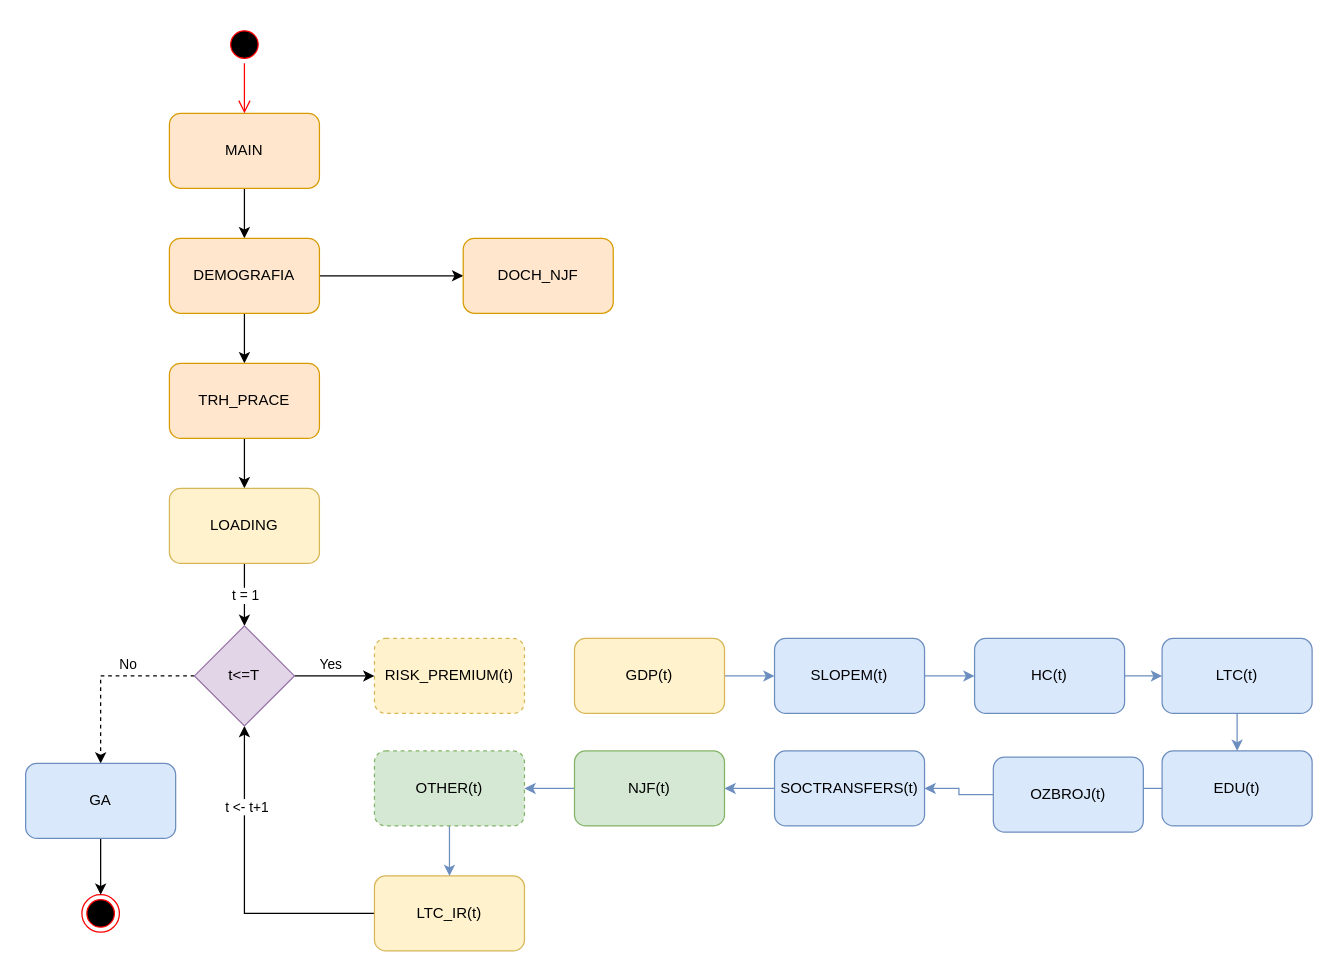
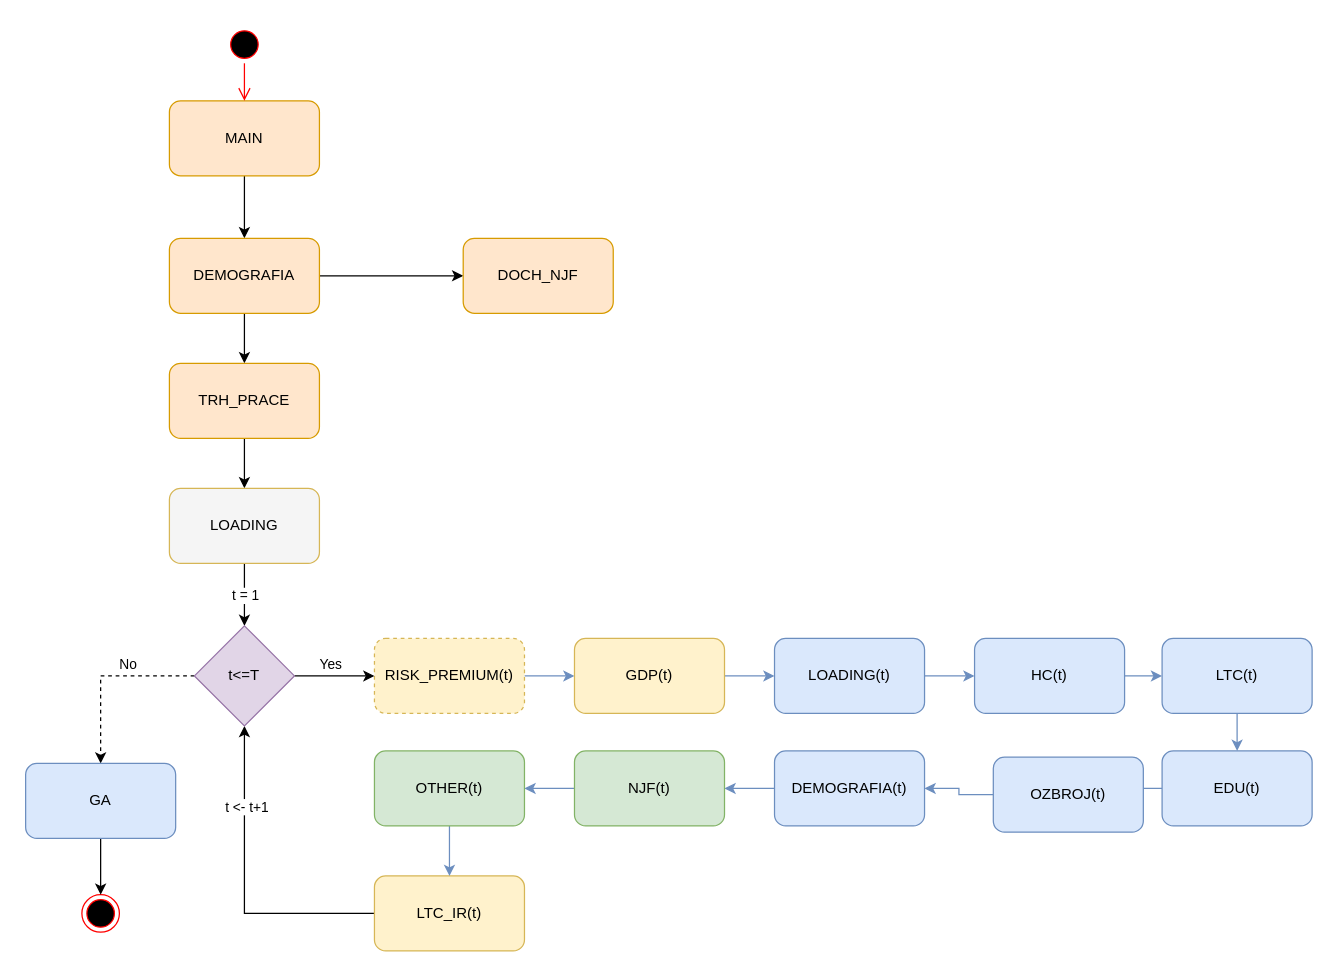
- <mxCell id="10" value="MAIN" style="rounded=1;whiteSpace=wrap;html=1;fillColor=#ffe6cc;strokeColor=#d79b00;" vertex="1" parent="1"><mxGeometry x="135" y="90" width="120" height="60" as="geometry" /></mxCell>
+ <mxCell id="10" value="MAIN" style="rounded=1;whiteSpace=wrap;html=1;fillColor=#ffe6cc;strokeColor=#d79b00;" vertex="1" parent="1"><mxGeometry x="135" y="80" width="120" height="60" as="geometry" /></mxCell>
- <mxCell id="18" value="LOADING" style="rounded=1;whiteSpace=wrap;html=1;fillColor=#fff2cc;strokeColor=#d6b656;" vertex="1" parent="1"><mxGeometry x="135" y="390" width="120" height="60" as="geometry" /></mxCell>
+ <mxCell id="18" value="LOADING" style="rounded=1;whiteSpace=wrap;html=1;fillColor=#f5f5f5;strokeColor=#d6b656;" vertex="1" parent="1"><mxGeometry x="135" y="390" width="120" height="60" as="geometry" /></mxCell>
+ <mxCell id="2" style="edgeStyle=orthogonalEdgeStyle;rounded=0;orthogonalLoop=1;jettySize=auto;html=1;entryX=0;entryY=0.5;entryDx=0;entryDy=0;fillColor=#dae8fc;strokeColor=#6c8ebf;" edge="1" parent="1" source="3" target="5"><mxGeometry relative="1" as="geometry" /></mxCell>
- <mxCell id="20" value="SLOPEM(t)" style="rounded=1;whiteSpace=wrap;html=1;fillColor=#dae8fc;strokeColor=#6c8ebf;" vertex="1" parent="1"><mxGeometry x="619" y="510" width="120" height="60" as="geometry" /></mxCell>
+ <mxCell id="20" value="LOADING(t)" style="rounded=1;whiteSpace=wrap;html=1;fillColor=#dae8fc;strokeColor=#6c8ebf;" vertex="1" parent="1"><mxGeometry x="619" y="510" width="120" height="60" as="geometry" /></mxCell>
- <mxCell id="34" value="OTHER(t)" style="rounded=1;whiteSpace=wrap;html=1;fillColor=#d5e8d4;strokeColor=#82b366;dashed=1;" vertex="1" parent="1"><mxGeometry x="299" y="600" width="120" height="60" as="geometry" /></mxCell>
+ <mxCell id="34" value="OTHER(t)" style="rounded=1;whiteSpace=wrap;html=1;fillColor=#d5e8d4;strokeColor=#82b366;" vertex="1" parent="1"><mxGeometry x="299" y="600" width="120" height="60" as="geometry" /></mxCell>
- <mxCell id="30" value="SOCTRANSFERS(t)" style="rounded=1;whiteSpace=wrap;html=1;fillColor=#dae8fc;strokeColor=#6c8ebf;" vertex="1" parent="1"><mxGeometry x="619" y="600" width="120" height="60" as="geometry" /></mxCell>
+ <mxCell id="30" value="DEMOGRAFIA(t)" style="rounded=1;whiteSpace=wrap;html=1;fillColor=#dae8fc;strokeColor=#6c8ebf;" vertex="1" parent="1"><mxGeometry x="619" y="600" width="120" height="60" as="geometry" /></mxCell>
